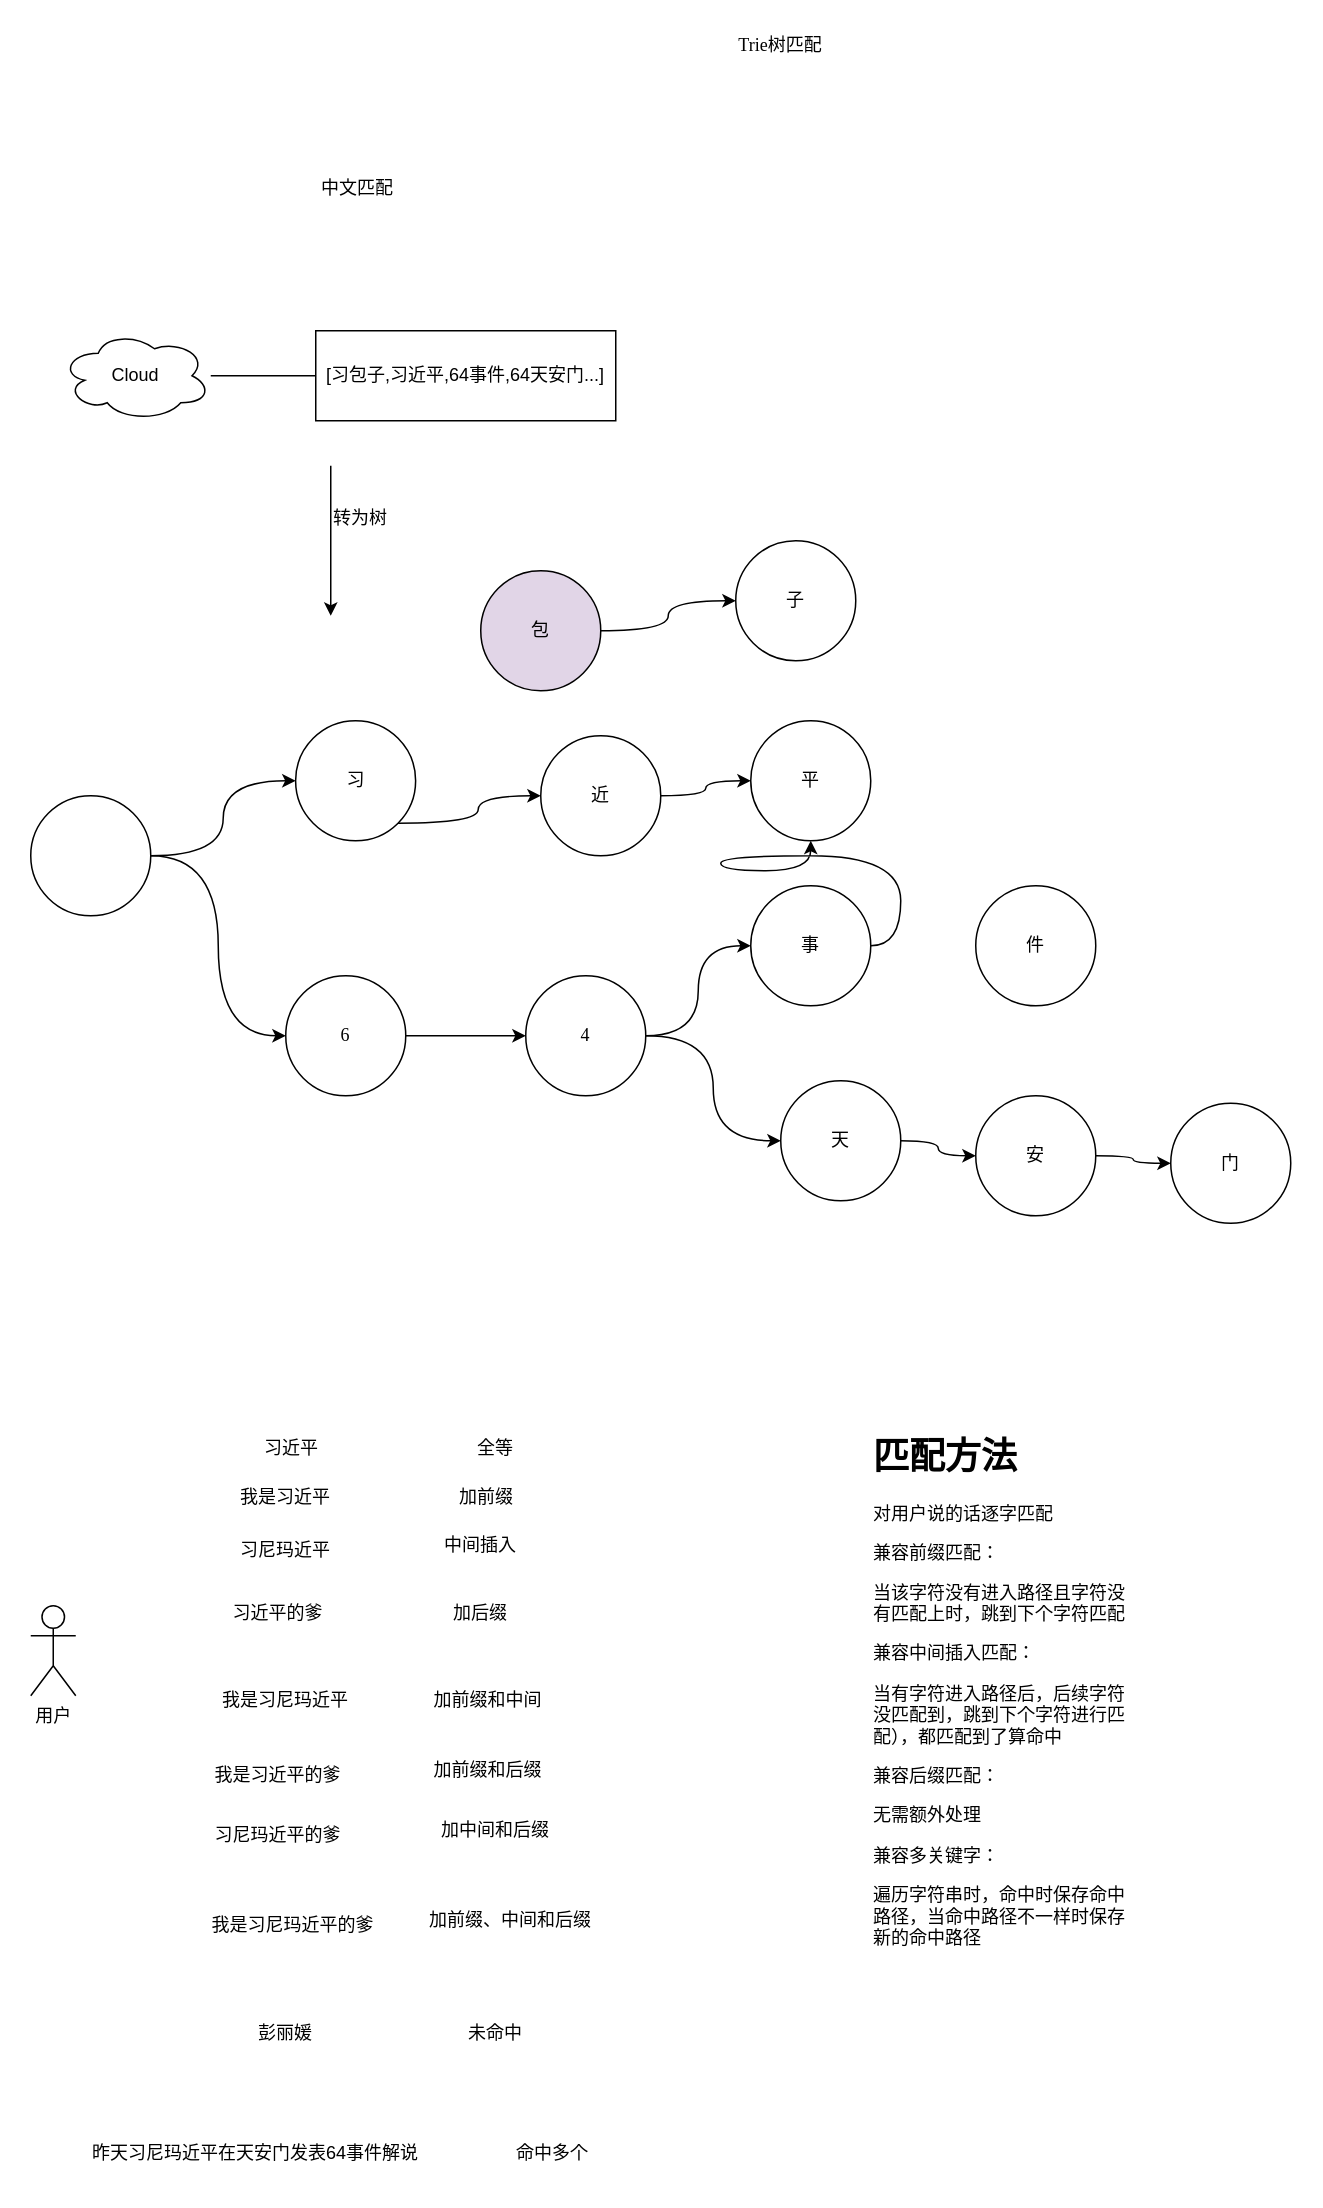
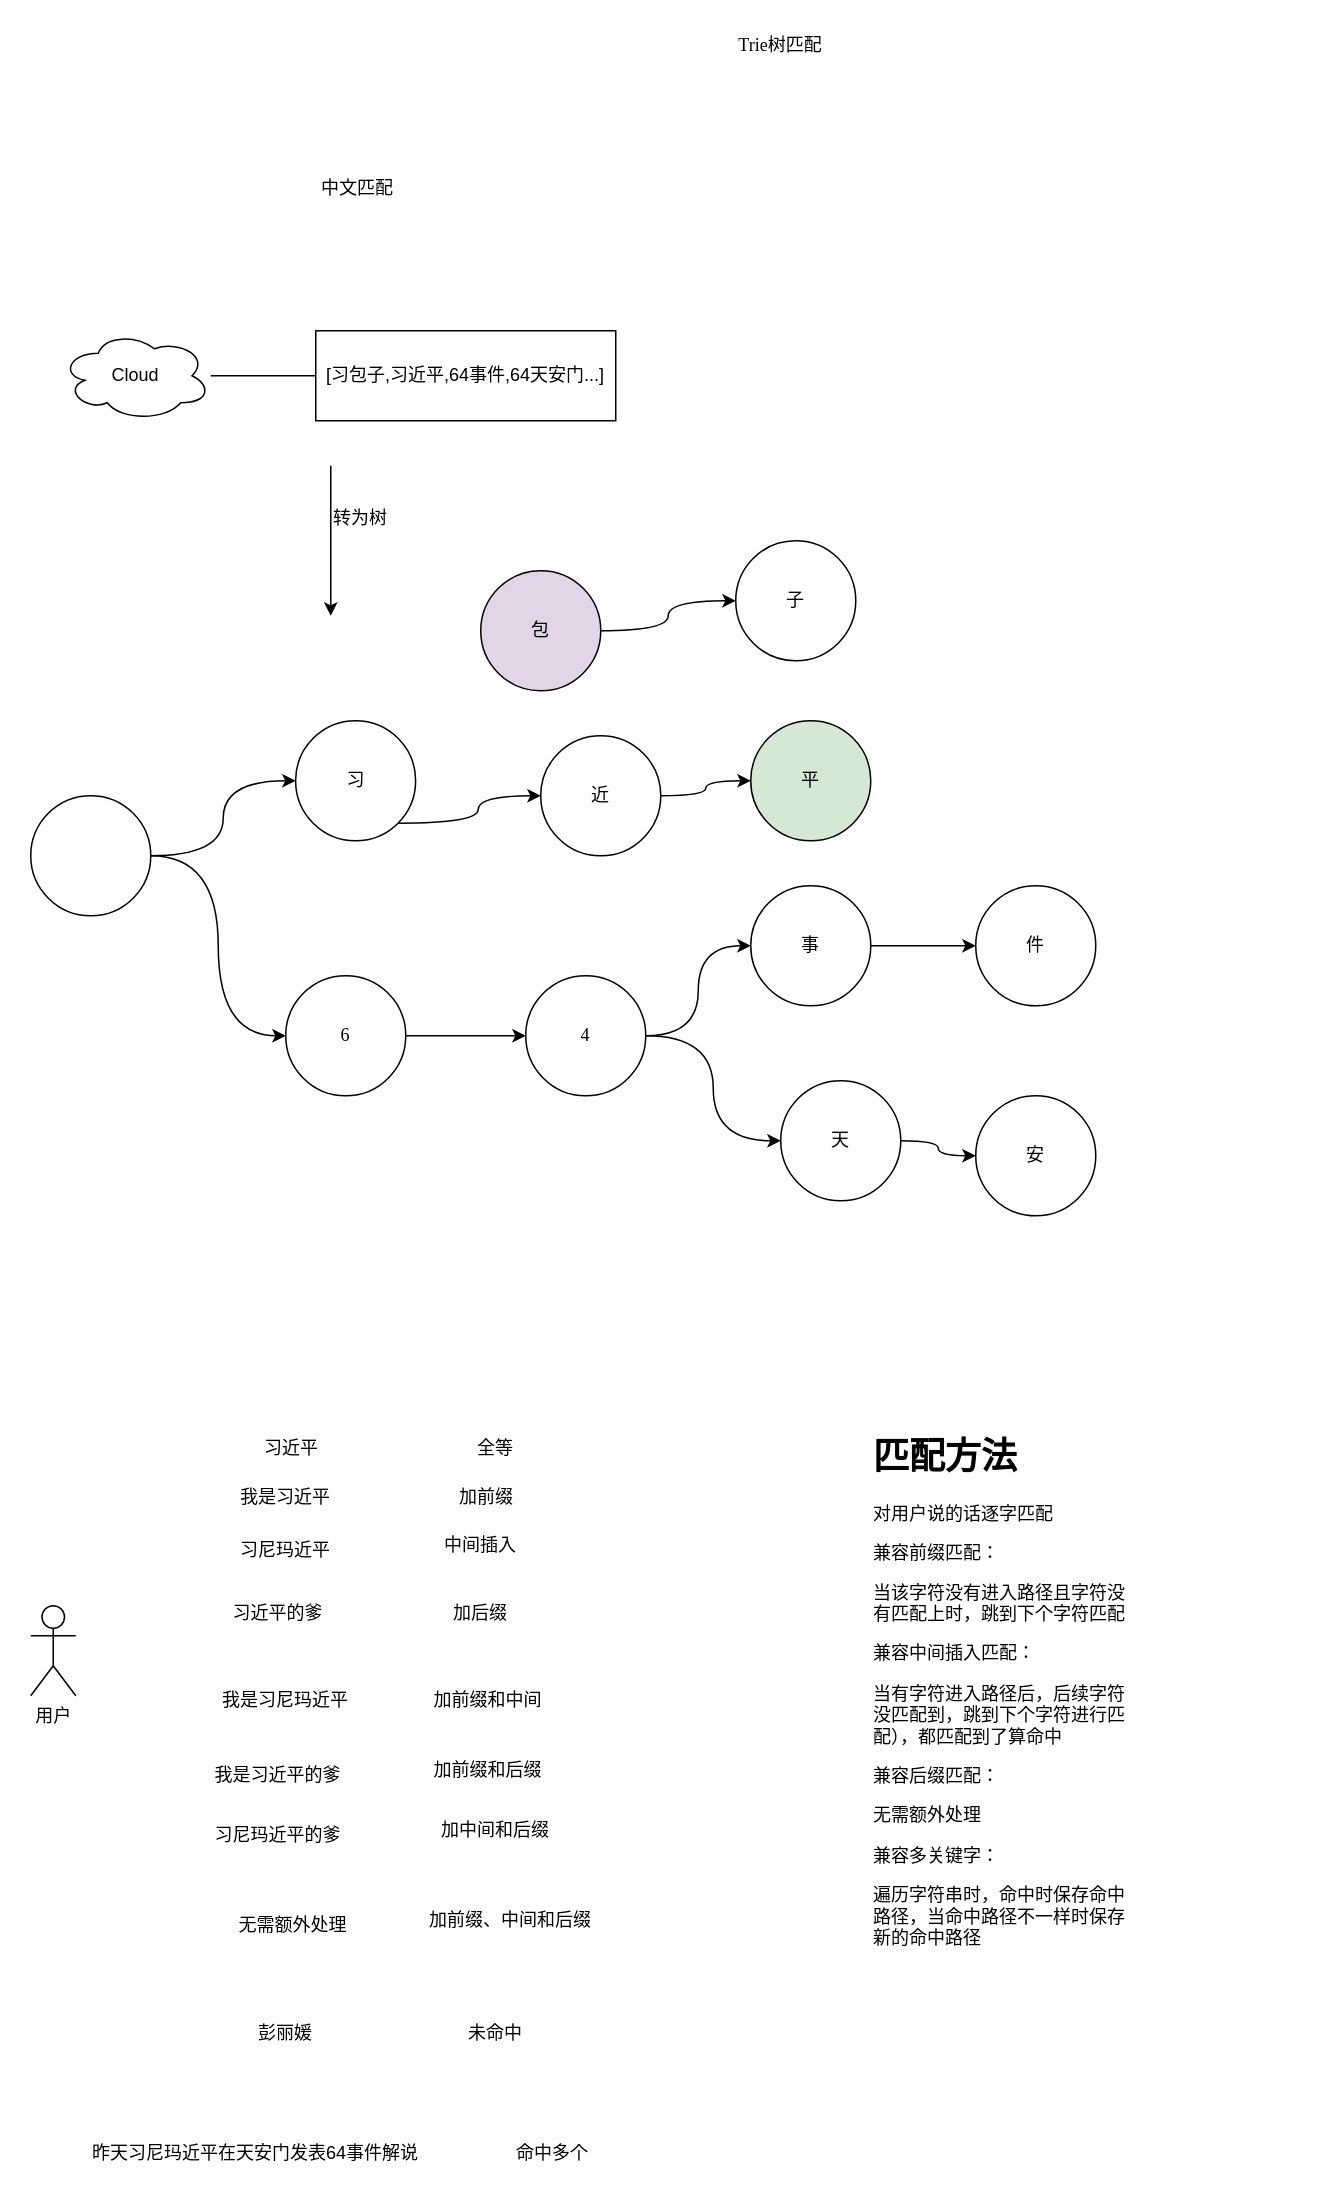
- <mxCell id="30" value="平" style="ellipse;whiteSpace=wrap;html=1;aspect=fixed;hachureGap=4;fontFamily=Architects Daughter;fontSource=https%3A%2F%2Ffonts.googleapis.com%2Fcss%3Ffamily%3DArchitects%2BDaughter;" vertex="1" parent="1"><mxGeometry x="500" y="480" width="80" height="80" as="geometry" /></mxCell>
+ <mxCell id="30" value="平" style="ellipse;whiteSpace=wrap;html=1;aspect=fixed;hachureGap=4;fontFamily=Architects Daughter;fontSource=https%3A%2F%2Ffonts.googleapis.com%2Fcss%3Ffamily%3DArchitects%2BDaughter;fillColor=#d5e8d4;" vertex="1" parent="1"><mxGeometry x="500" y="480" width="80" height="80" as="geometry" /></mxCell>
- <mxCell id="16" style="edgeStyle=orthogonalEdgeStyle;rounded=0;hachureGap=4;orthogonalLoop=1;jettySize=auto;html=1;exitX=1;exitY=0.5;exitDx=0;exitDy=0;fontFamily=Architects Daughter;fontSource=https%3A%2F%2Ffonts.googleapis.com%2Fcss%3Ffamily%3DArchitects%2BDaughter;curved=1;" edge="1" parent="1" source="17" target="30"><mxGeometry relative="1" as="geometry" /></mxCell>
+ <mxCell id="16" style="edgeStyle=orthogonalEdgeStyle;rounded=0;hachureGap=4;orthogonalLoop=1;jettySize=auto;html=1;exitX=1;exitY=0.5;exitDx=0;exitDy=0;entryX=0;entryY=0.5;entryDx=0;entryDy=0;fontFamily=Architects Daughter;fontSource=https%3A%2F%2Ffonts.googleapis.com%2Fcss%3Ffamily%3DArchitects%2BDaughter;curved=1;" edge="1" parent="1" source="17" target="18"><mxGeometry relative="1" as="geometry" /></mxCell>
- <mxCell id="22" style="edgeStyle=orthogonalEdgeStyle;rounded=0;hachureGap=4;orthogonalLoop=1;jettySize=auto;html=1;exitX=1;exitY=0.5;exitDx=0;exitDy=0;entryX=0;entryY=0.5;entryDx=0;entryDy=0;fontFamily=Architects Daughter;fontSource=https%3A%2F%2Ffonts.googleapis.com%2Fcss%3Ffamily%3DArchitects%2BDaughter;curved=1;" edge="1" parent="1" source="23" target="21"><mxGeometry relative="1" as="geometry" /></mxCell>
- <mxCell id="21" value="&lt;font face=&quot;Verdana&quot;&gt;门&lt;/font&gt;" style="ellipse;whiteSpace=wrap;html=1;aspect=fixed;hachureGap=4;fontFamily=Architects Daughter;fontSource=https%3A%2F%2Ffonts.googleapis.com%2Fcss%3Ffamily%3DArchitects%2BDaughter;" vertex="1" parent="1"><mxGeometry x="780" y="735" width="80" height="80" as="geometry" /></mxCell>
- <mxCell id="45" value="我是习尼玛近平的爹" style="text;html=1;align=center;verticalAlign=middle;whiteSpace=wrap;rounded=0;fontFamily=Architects Daughter;fontSource=https%3A%2F%2Ffonts.googleapis.com%2Fcss%3Ffamily%3DArchitects%2BDaughter;" vertex="1" parent="1"><mxGeometry x="140" y="1270" width="110" height="25" as="geometry" /></mxCell>
+ <mxCell id="45" value="无需额外处理" style="text;html=1;align=center;verticalAlign=middle;whiteSpace=wrap;rounded=0;fontFamily=Architects Daughter;fontSource=https%3A%2F%2Ffonts.googleapis.com%2Fcss%3Ffamily%3DArchitects%2BDaughter;" vertex="1" parent="1"><mxGeometry x="140" y="1270" width="110" height="25" as="geometry" /></mxCell>
